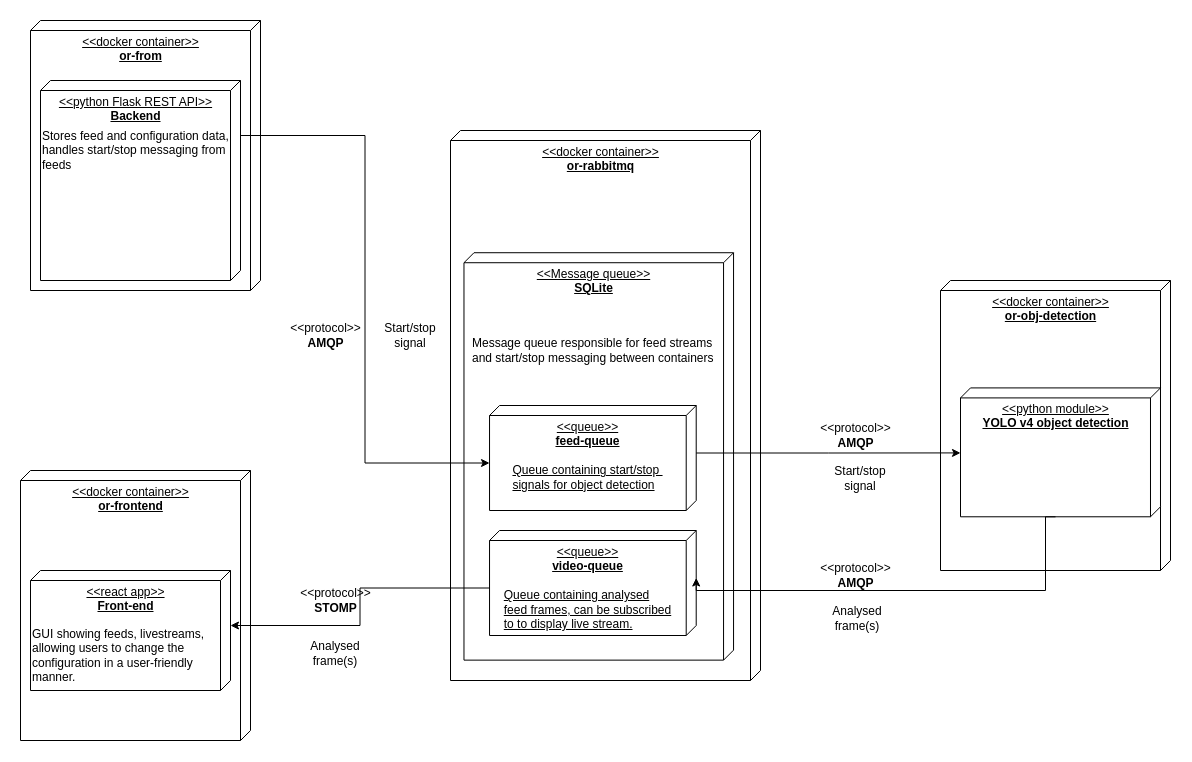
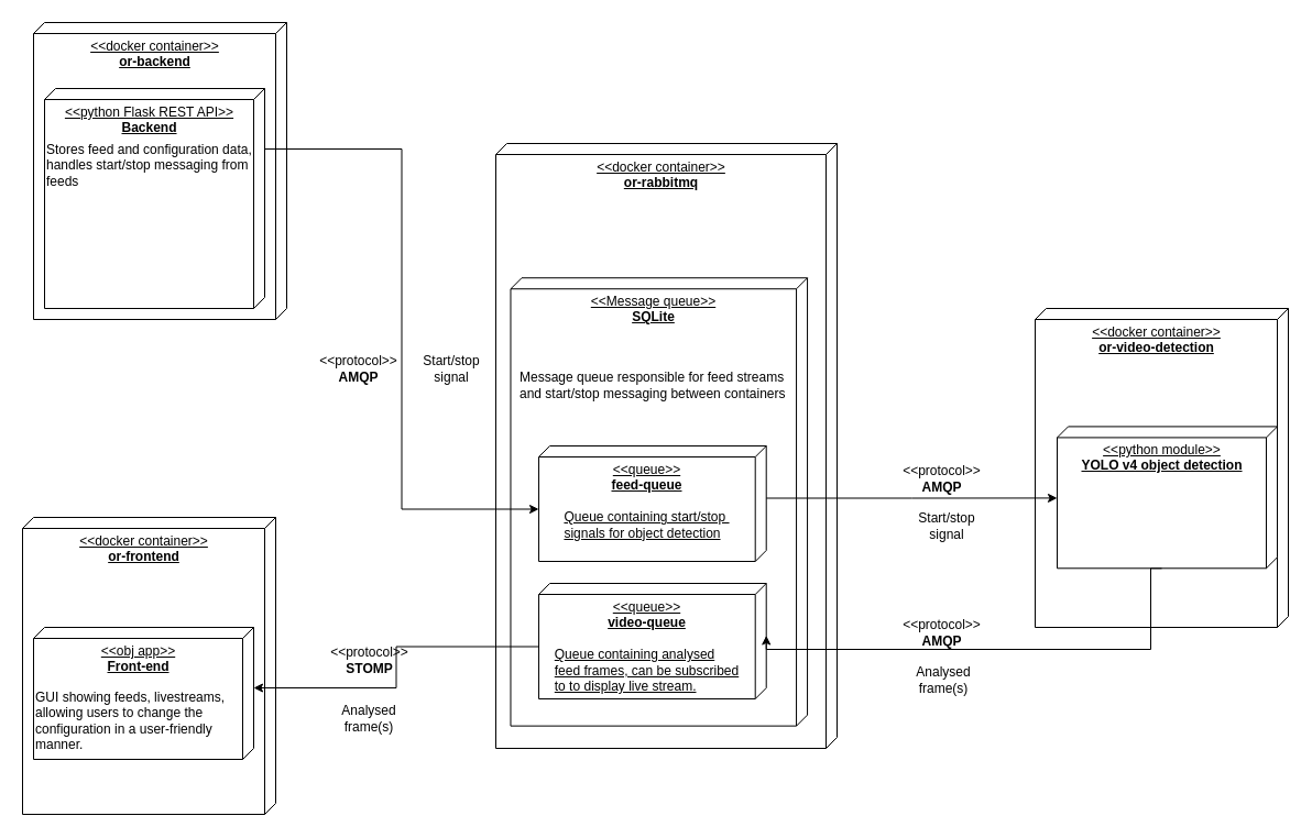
- <mxCell id="6" value="&amp;lt;&amp;lt;docker container&amp;gt;&amp;gt;&lt;br&gt;&lt;b&gt;or-from&lt;/b&gt;" style="verticalAlign=top;align=center;spacingTop=8;spacingLeft=2;spacingRight=12;shape=cube;size=10;direction=south;fontStyle=4;html=1;" vertex="1" parent="5"><mxGeometry width="230" height="270" as="geometry" /></mxCell>
+ <mxCell id="6" value="&amp;lt;&amp;lt;docker container&amp;gt;&amp;gt;&lt;br&gt;&lt;b&gt;or-backend&lt;/b&gt;" style="verticalAlign=top;align=center;spacingTop=8;spacingLeft=2;spacingRight=12;shape=cube;size=10;direction=south;fontStyle=4;html=1;" vertex="1" parent="5"><mxGeometry width="230" height="270" as="geometry" /></mxCell>
- <mxCell id="3" value="&amp;lt;&amp;lt;docker container&amp;gt;&amp;gt;&lt;br&gt;&lt;b&gt;or-obj-detection&lt;/b&gt;" style="verticalAlign=top;align=center;spacingTop=8;spacingLeft=2;spacingRight=12;shape=cube;size=10;direction=south;fontStyle=4;html=1;" vertex="1" parent="2"><mxGeometry width="230" height="290.0" as="geometry" /></mxCell>
+ <mxCell id="3" value="&amp;lt;&amp;lt;docker container&amp;gt;&amp;gt;&lt;br&gt;&lt;b&gt;or-video-detection&lt;/b&gt;" style="verticalAlign=top;align=center;spacingTop=8;spacingLeft=2;spacingRight=12;shape=cube;size=10;direction=south;fontStyle=4;html=1;" vertex="1" parent="2"><mxGeometry width="230" height="290.0" as="geometry" /></mxCell>
- <mxCell id="17" value="&amp;lt;&amp;lt;react app&amp;gt;&amp;gt;&lt;br&gt;&lt;b&gt;Front-end&lt;/b&gt;" style="verticalAlign=top;align=center;spacingTop=8;spacingLeft=2;spacingRight=12;shape=cube;size=10;direction=south;fontStyle=4;html=1;" vertex="1" parent="15"><mxGeometry x="10" y="100" width="200" height="120" as="geometry" /></mxCell>
+ <mxCell id="17" value="&amp;lt;&amp;lt;obj app&amp;gt;&amp;gt;&lt;br&gt;&lt;b&gt;Front-end&lt;/b&gt;" style="verticalAlign=top;align=center;spacingTop=8;spacingLeft=2;spacingRight=12;shape=cube;size=10;direction=south;fontStyle=4;html=1;" vertex="1" parent="15"><mxGeometry x="10" y="100" width="200" height="120" as="geometry" /></mxCell>
